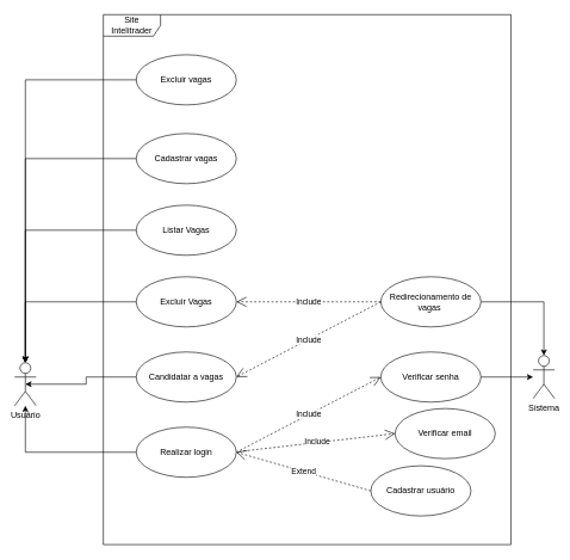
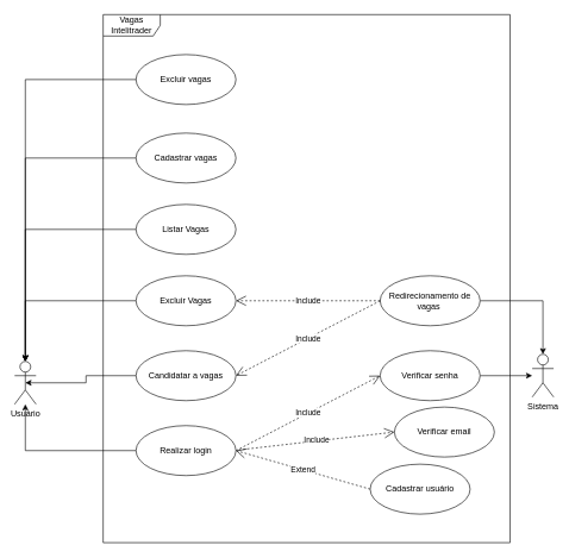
- <mxCell id="25" value="Site Intelitrader" style="shape=umlFrame;whiteSpace=wrap;html=1;width=80;height=30;" parent="1" vertex="1"><mxGeometry x="144" y="20" width="570" height="740" as="geometry" /></mxCell>
+ <mxCell id="25" value="Vagas Intelitrader" style="shape=umlFrame;whiteSpace=wrap;html=1;width=80;height=30;" parent="1" vertex="1"><mxGeometry x="144" y="20" width="570" height="740" as="geometry" /></mxCell>
